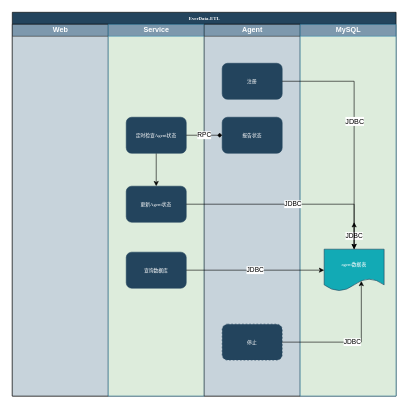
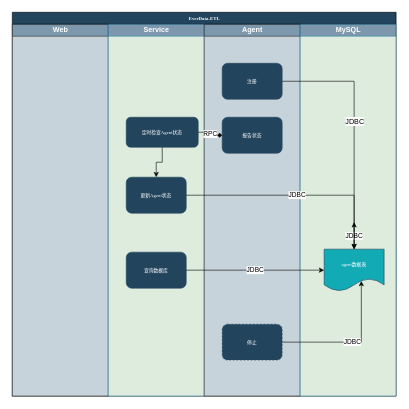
- <mxCell id="7" value="定时检查Agent状态" style="rounded=1;whiteSpace=wrap;html=1;shadow=0;labelBackgroundColor=none;strokeColor=#23445d;strokeWidth=1;fillColor=#23445D;fontFamily=Verdana;fontSize=8;fontColor=#FFFFFF;align=center;" vertex="1" parent="4"><mxGeometry x="30" y="155" width="100" height="60" as="geometry" /></mxCell>
+ <mxCell id="7" value="定时检查Agent状态" style="rounded=1;whiteSpace=wrap;html=1;shadow=0;labelBackgroundColor=none;strokeColor=#23445d;strokeWidth=1;fillColor=#23445D;fontFamily=Verdana;fontSize=8;fontColor=#FFFFFF;align=center;" vertex="1" parent="4"><mxGeometry x="30" y="155" width="120" height="50" as="geometry" /></mxCell>
- <mxCell id="8" value="更新Agent状态" style="rounded=1;whiteSpace=wrap;html=1;shadow=0;labelBackgroundColor=none;strokeColor=#23445d;strokeWidth=1;fillColor=#23445D;fontFamily=Verdana;fontSize=8;fontColor=#FFFFFF;align=center;" vertex="1" parent="4"><mxGeometry x="30" y="270" width="100" height="60" as="geometry" /></mxCell>
+ <mxCell id="8" value="更新Agent状态" style="rounded=1;whiteSpace=wrap;html=1;shadow=0;labelBackgroundColor=none;strokeColor=#23445d;strokeWidth=1;fillColor=#23445D;fontFamily=Verdana;fontSize=8;fontColor=#FFFFFF;align=center;" vertex="1" parent="4"><mxGeometry x="30" y="255" width="100" height="60" as="geometry" /></mxCell>
